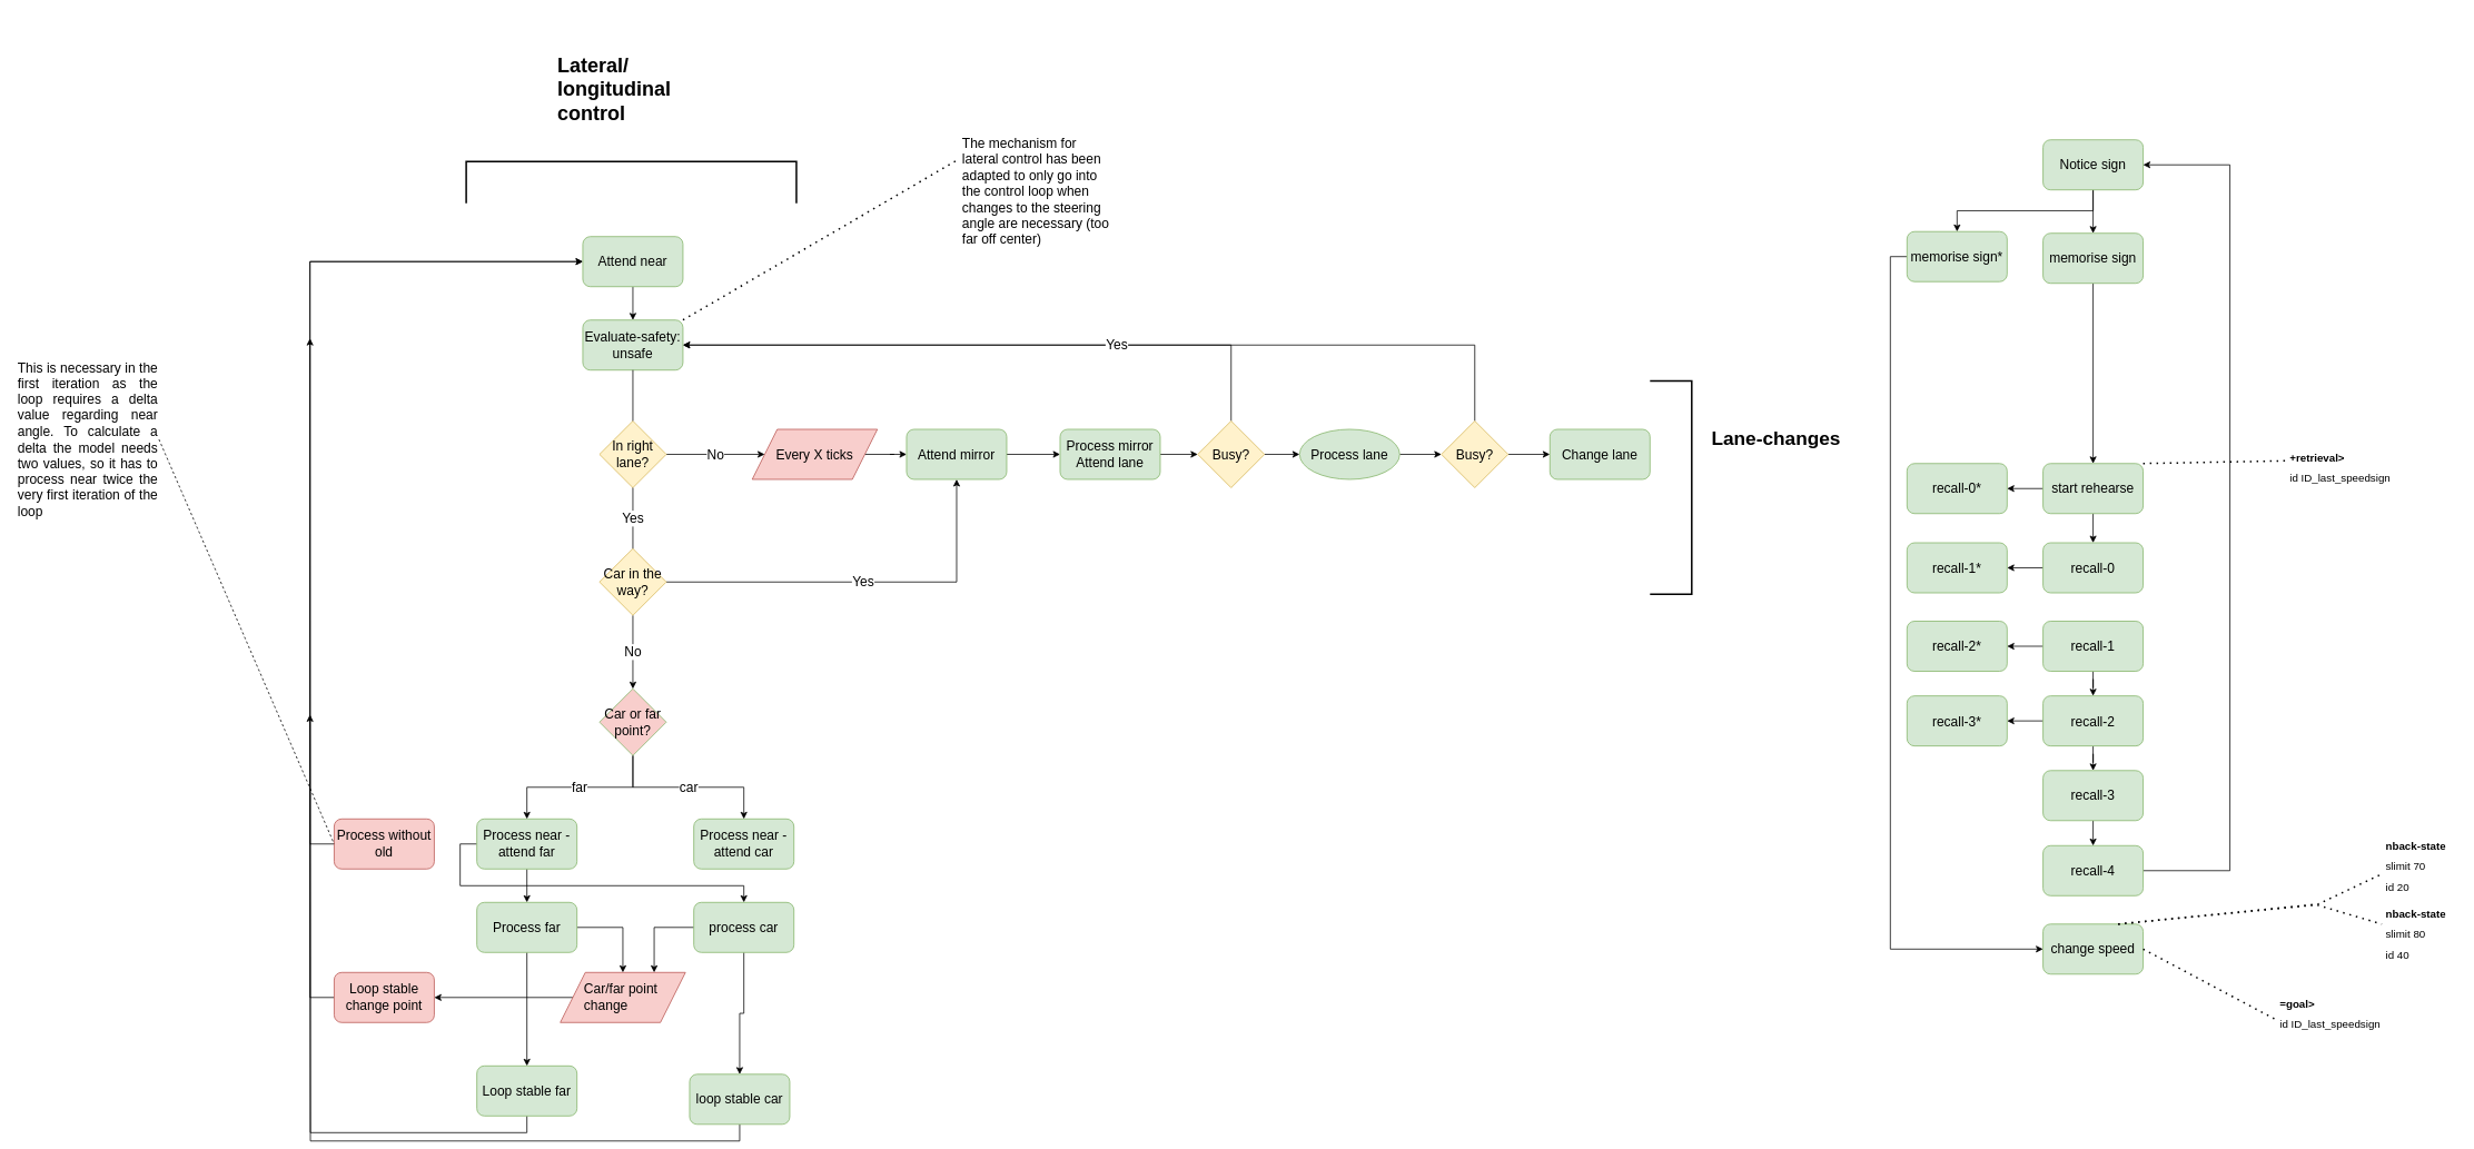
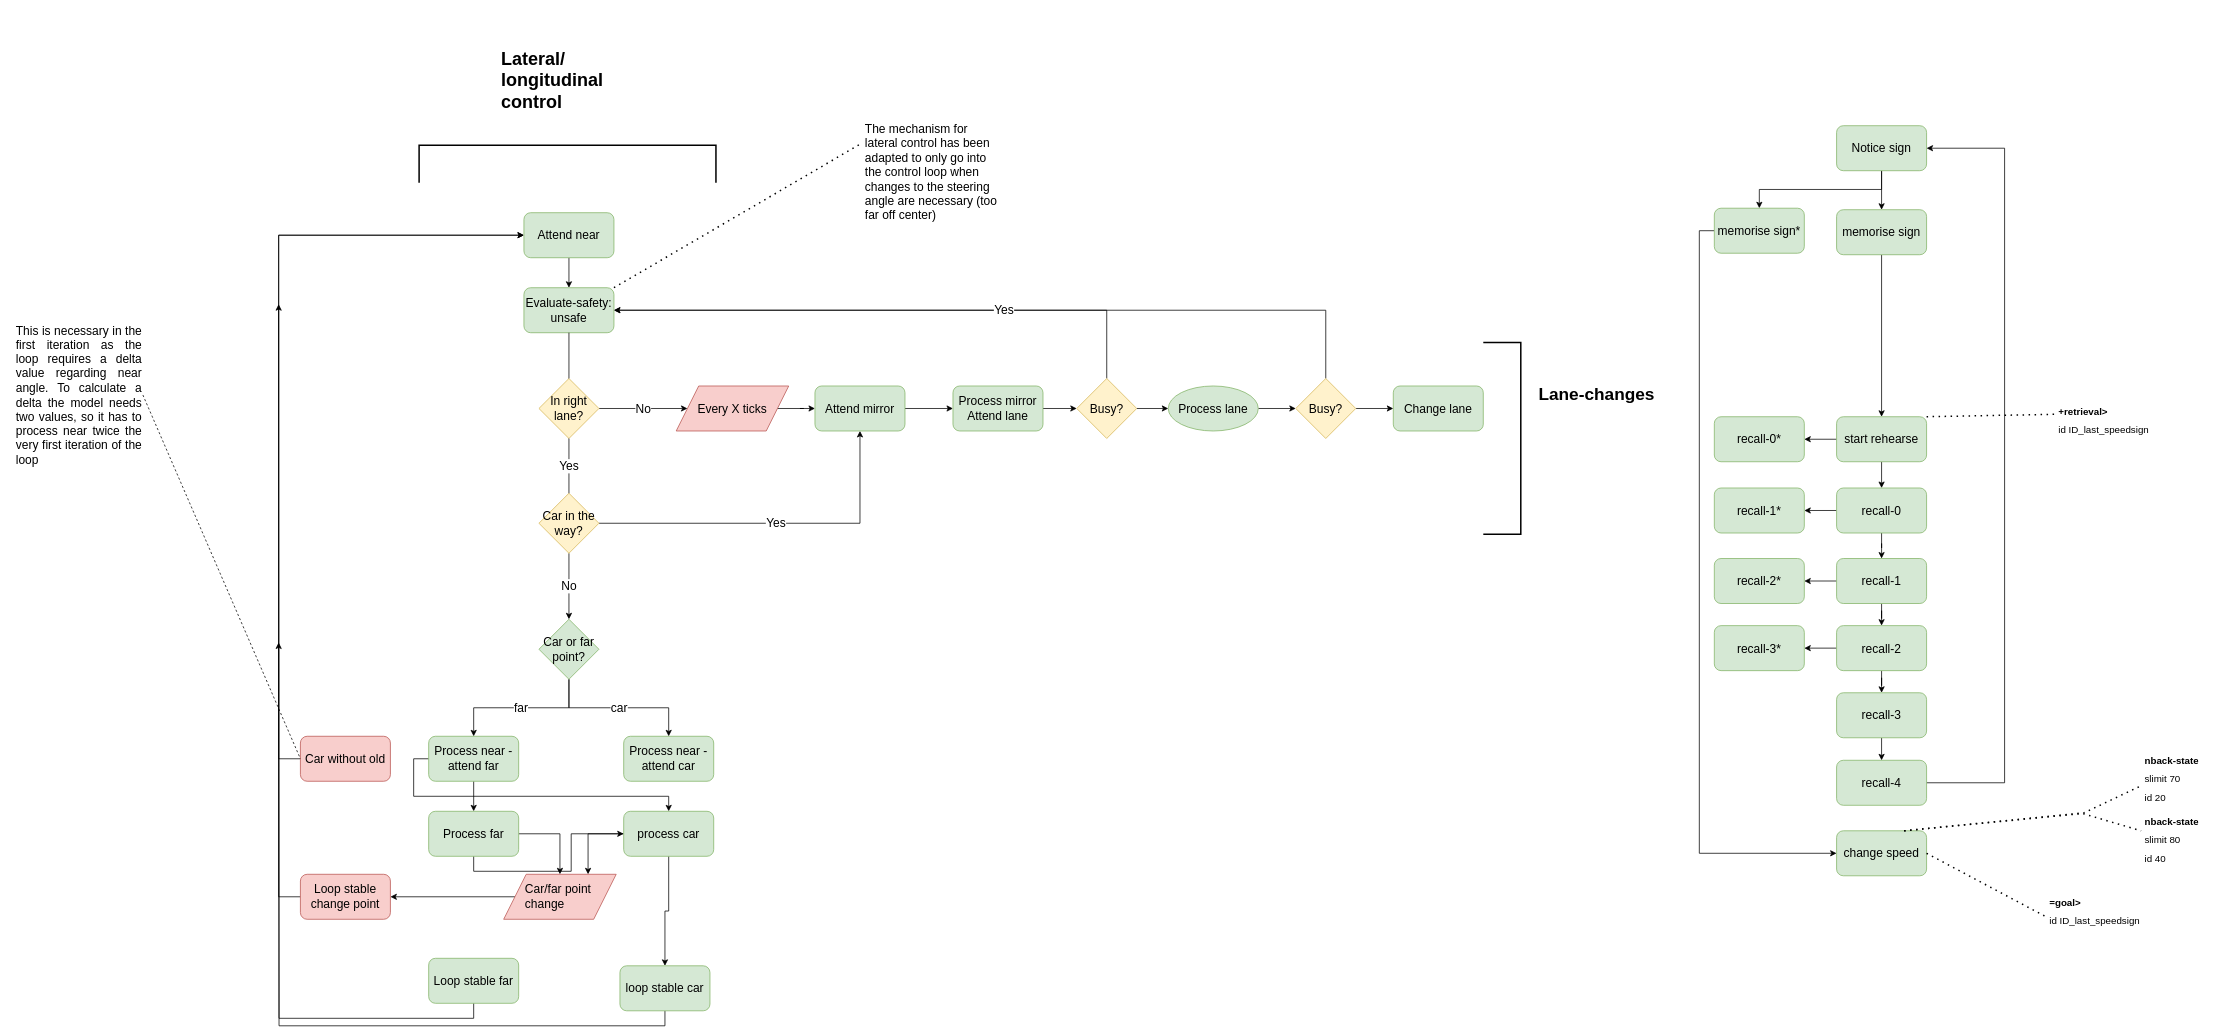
+ <mxCell id="64" style="edgeStyle=orthogonalEdgeStyle;rounded=0;orthogonalLoop=1;jettySize=auto;html=1;exitX=0.5;exitY=1;exitDx=0;exitDy=0;" parent="1" source="66" target="74" edge="1"><mxGeometry relative="1" as="geometry" /></mxCell>
- <mxCell id="21" value="Car or far point?" style="rhombus;whiteSpace=wrap;html=1;fillColor=#f8cecc;strokeColor=#82b366;fontSize=16;" parent="1" vertex="1"><mxGeometry x="718" y="825" width="80" height="80" as="geometry" /></mxCell>
+ <mxCell id="21" value="Car or far point?" style="rhombus;whiteSpace=wrap;html=1;fillColor=#d5e8d4;strokeColor=#82b366;fontSize=16;" parent="1" vertex="1"><mxGeometry x="718" y="825" width="80" height="80" as="geometry" /></mxCell>
- <mxCell id="10" value="Process without old" style="rounded=1;whiteSpace=wrap;html=1;fillColor=#f8cecc;strokeColor=#b85450;fontSize=16;" parent="1" vertex="1"><mxGeometry x="400" y="981" width="120" height="60" as="geometry" /></mxCell>
+ <mxCell id="10" value="Car without old" style="rounded=1;whiteSpace=wrap;html=1;fillColor=#f8cecc;strokeColor=#b85450;fontSize=16;" parent="1" vertex="1"><mxGeometry x="400" y="981" width="120" height="60" as="geometry" /></mxCell>
- <mxCell id="11" style="edgeStyle=orthogonalEdgeStyle;rounded=0;orthogonalLoop=1;jettySize=auto;html=1;exitX=0.5;exitY=1;exitDx=0;exitDy=0;entryX=0.5;entryY=0;entryDx=0;entryDy=0;fontSize=16;" parent="1" source="13" target="15" edge="1"><mxGeometry relative="1" as="geometry" /></mxCell>
+ <mxCell id="11" style="edgeStyle=orthogonalEdgeStyle;rounded=0;orthogonalLoop=1;jettySize=auto;html=1;exitX=0.5;exitY=1;exitDx=0;exitDy=0;fontSize=16;" parent="1" source="13" target="24" edge="1"><mxGeometry relative="1" as="geometry" /></mxCell>
